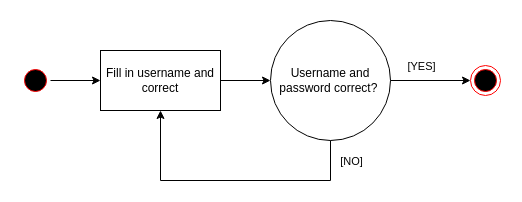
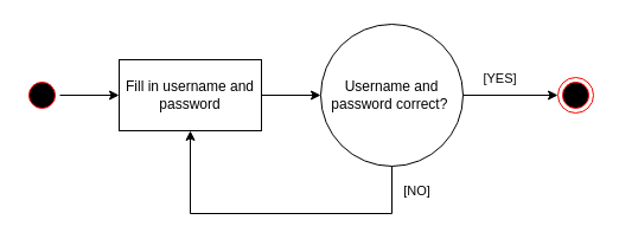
- <mxCell id="9" value="Fill in username and correct" style="rounded=0;whiteSpace=wrap;html=1;" parent="1" vertex="1"><mxGeometry x="100" y="50" width="120" height="60" as="geometry" /></mxCell>
+ <mxCell id="9" value="Fill in username and password" style="rounded=0;whiteSpace=wrap;html=1;" parent="1" vertex="1"><mxGeometry x="100" y="50" width="120" height="60" as="geometry" /></mxCell>
